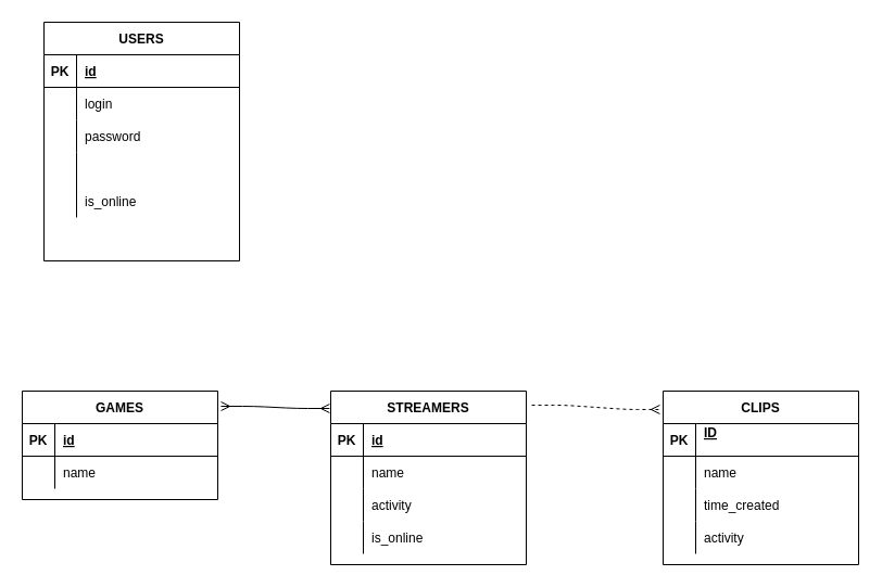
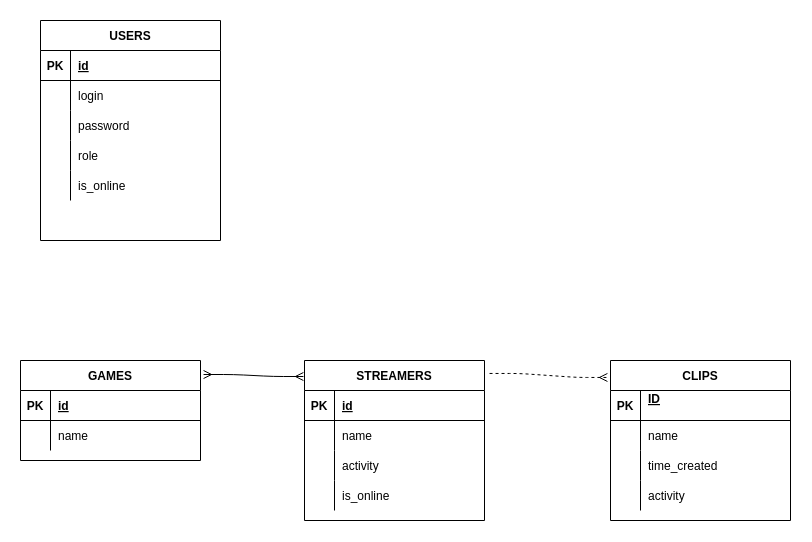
+ <mxCell id="14" value="role" style="shape=partialRectangle;connectable=0;fillColor=none;top=0;left=0;bottom=0;right=0;align=left;spacingLeft=6;overflow=hidden;" vertex="1" parent="12"><mxGeometry x="30" width="150" height="30" as="geometry" /></mxCell>
